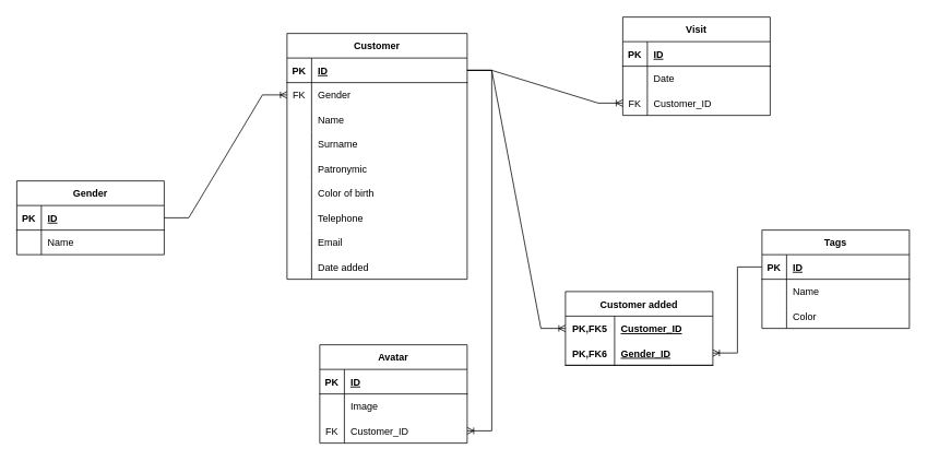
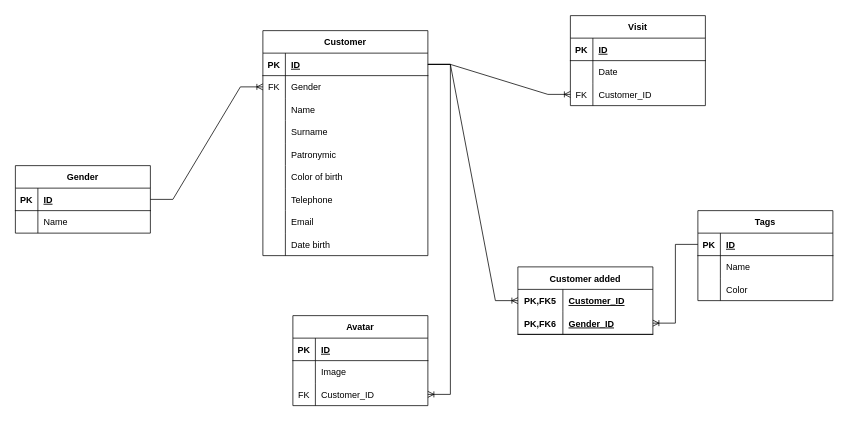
- <mxCell id="29" value="Date added" style="shape=partialRectangle;connectable=0;fillColor=none;top=0;left=0;bottom=0;right=0;align=left;spacingLeft=6;overflow=hidden;" vertex="1" parent="27"><mxGeometry x="30" width="190" height="30" as="geometry"><mxRectangle width="190" height="30" as="alternateBounds" /></mxGeometry></mxCell>
+ <mxCell id="29" value="Date birth" style="shape=partialRectangle;connectable=0;fillColor=none;top=0;left=0;bottom=0;right=0;align=left;spacingLeft=6;overflow=hidden;" vertex="1" parent="27"><mxGeometry x="30" width="190" height="30" as="geometry"><mxRectangle width="190" height="30" as="alternateBounds" /></mxGeometry></mxCell>
